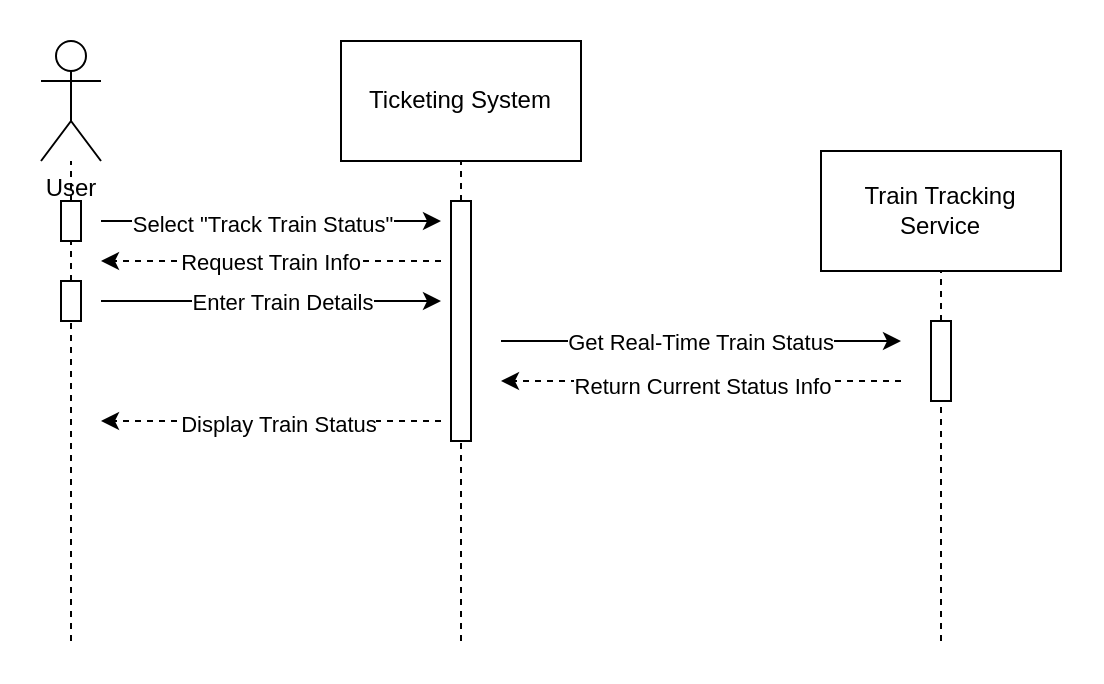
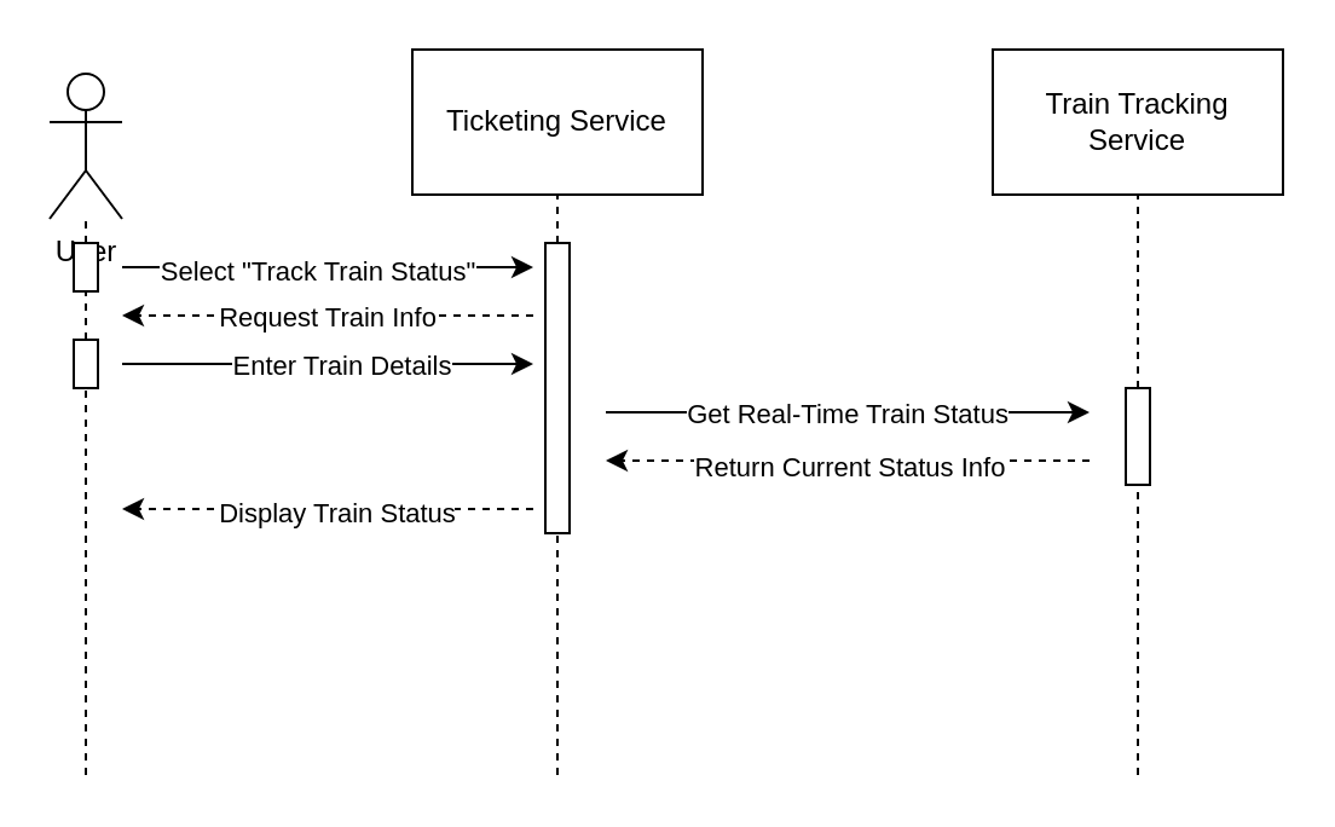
- <mxCell id="2" value="User" style="shape=umlActor;verticalLabelPosition=bottom;verticalAlign=top;html=1;outlineConnect=0;" vertex="1" parent="1"><mxGeometry x="20" y="20" width="30" height="60" as="geometry" /></mxCell>
+ <mxCell id="2" value="User" style="shape=umlActor;verticalLabelPosition=bottom;verticalAlign=top;html=1;outlineConnect=0;" vertex="1" parent="1"><mxGeometry x="20" y="30" width="30" height="60" as="geometry" /></mxCell>
- <mxCell id="3" value="Ticketing System" style="rounded=0;whiteSpace=wrap;html=1;" vertex="1" parent="1"><mxGeometry x="170" y="20" width="120" height="60" as="geometry" /></mxCell>
+ <mxCell id="3" value="Ticketing Service" style="rounded=0;whiteSpace=wrap;html=1;" vertex="1" parent="1"><mxGeometry x="170" y="20" width="120" height="60" as="geometry" /></mxCell>
- <mxCell id="4" value="Train Tracking Service" style="rounded=0;whiteSpace=wrap;html=1;" vertex="1" parent="1"><mxGeometry x="410" y="75" width="120" height="60" as="geometry" /></mxCell>
+ <mxCell id="4" value="Train Tracking Service" style="rounded=0;whiteSpace=wrap;html=1;" vertex="1" parent="1"><mxGeometry x="410" y="20" width="120" height="60" as="geometry" /></mxCell>
